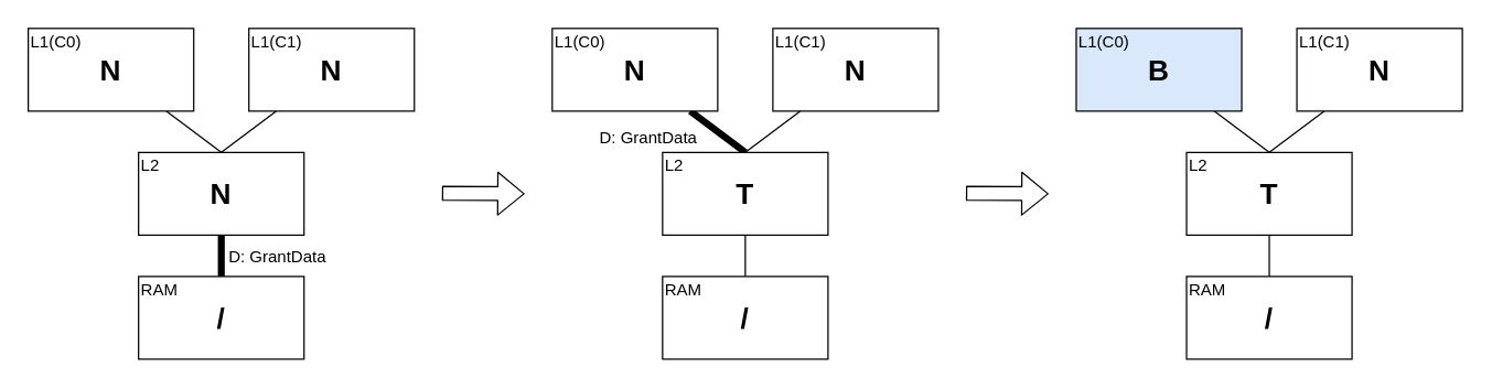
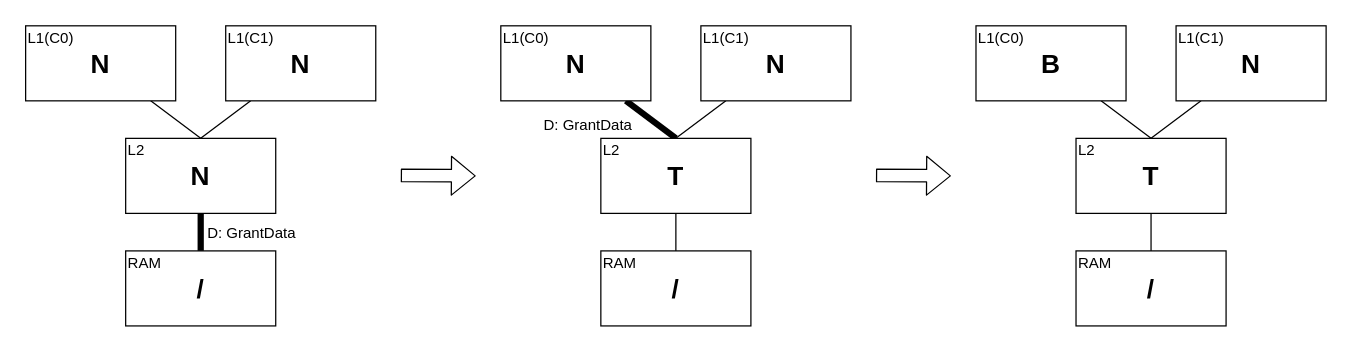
- <mxCell id="27" value="B" style="rounded=0;whiteSpace=wrap;html=1;fontSize=21;fontStyle=1;fillColor=#dae8fc;" vertex="1" parent="1"><mxGeometry x="780" y="20" width="120" height="60" as="geometry" /></mxCell>
+ <mxCell id="27" value="B" style="rounded=0;whiteSpace=wrap;html=1;fontSize=21;fontStyle=1" vertex="1" parent="1"><mxGeometry x="780" y="20" width="120" height="60" as="geometry" /></mxCell>
